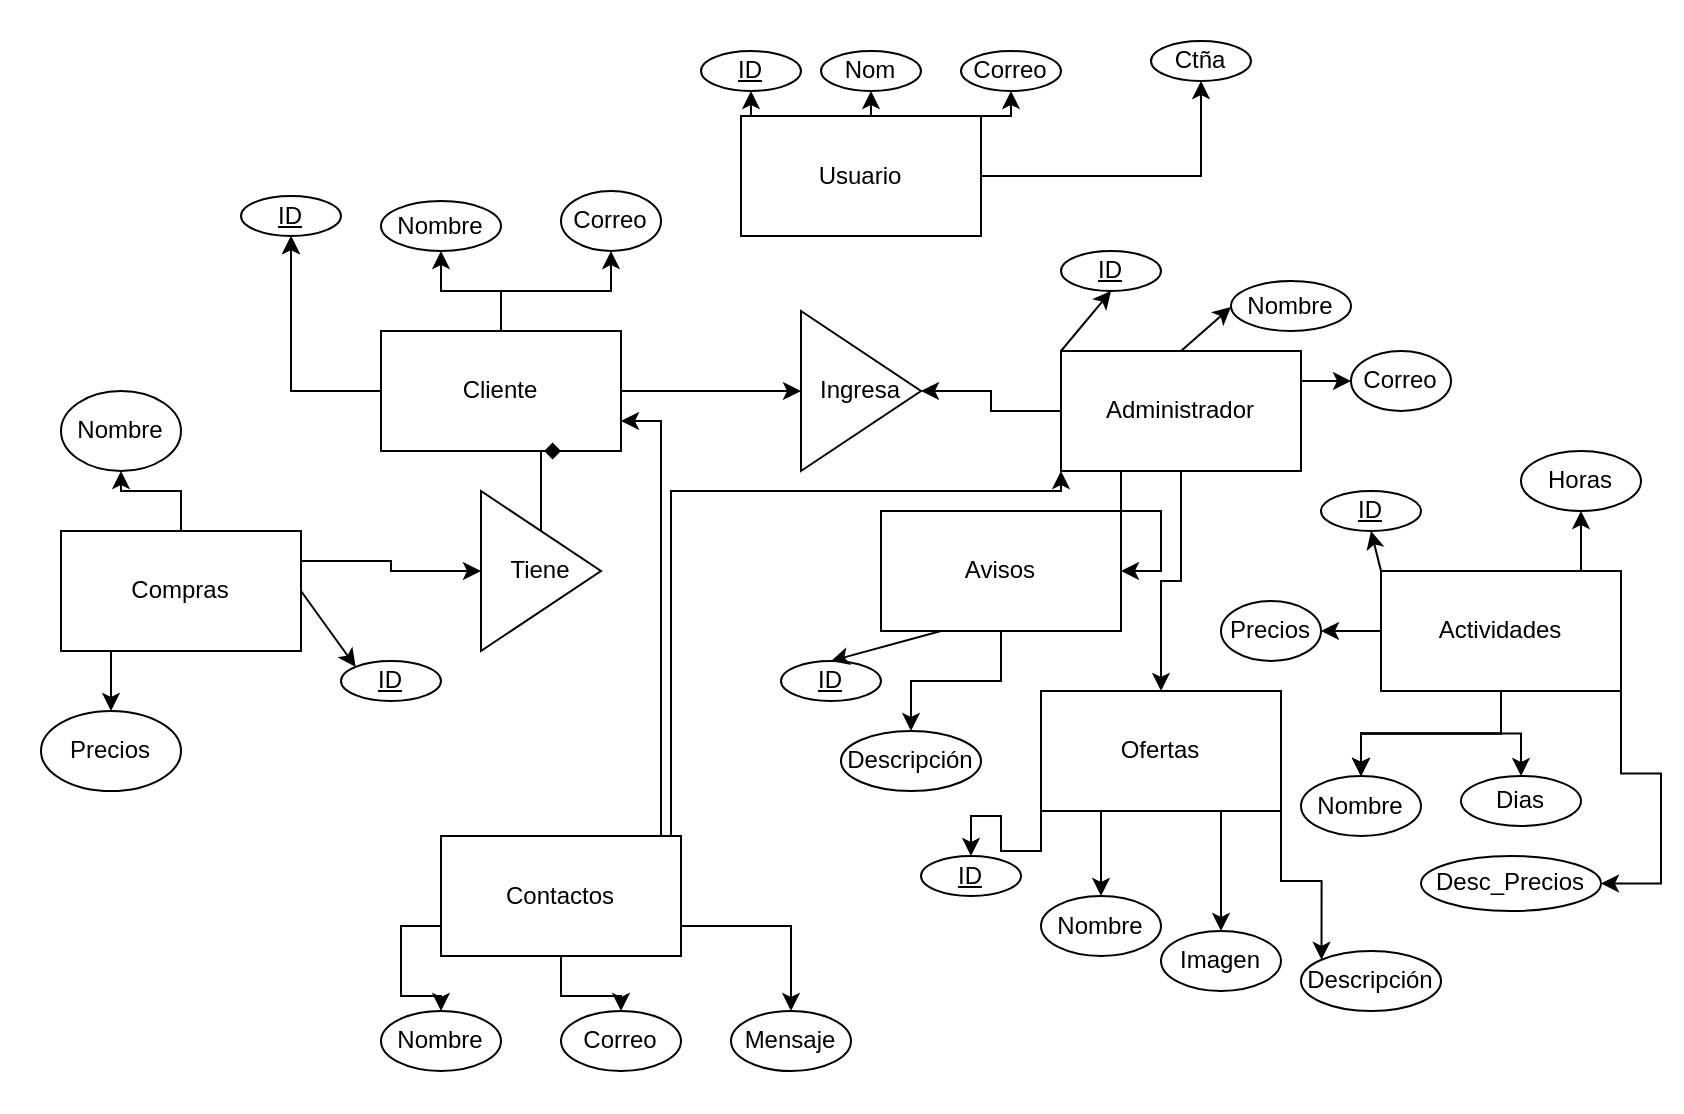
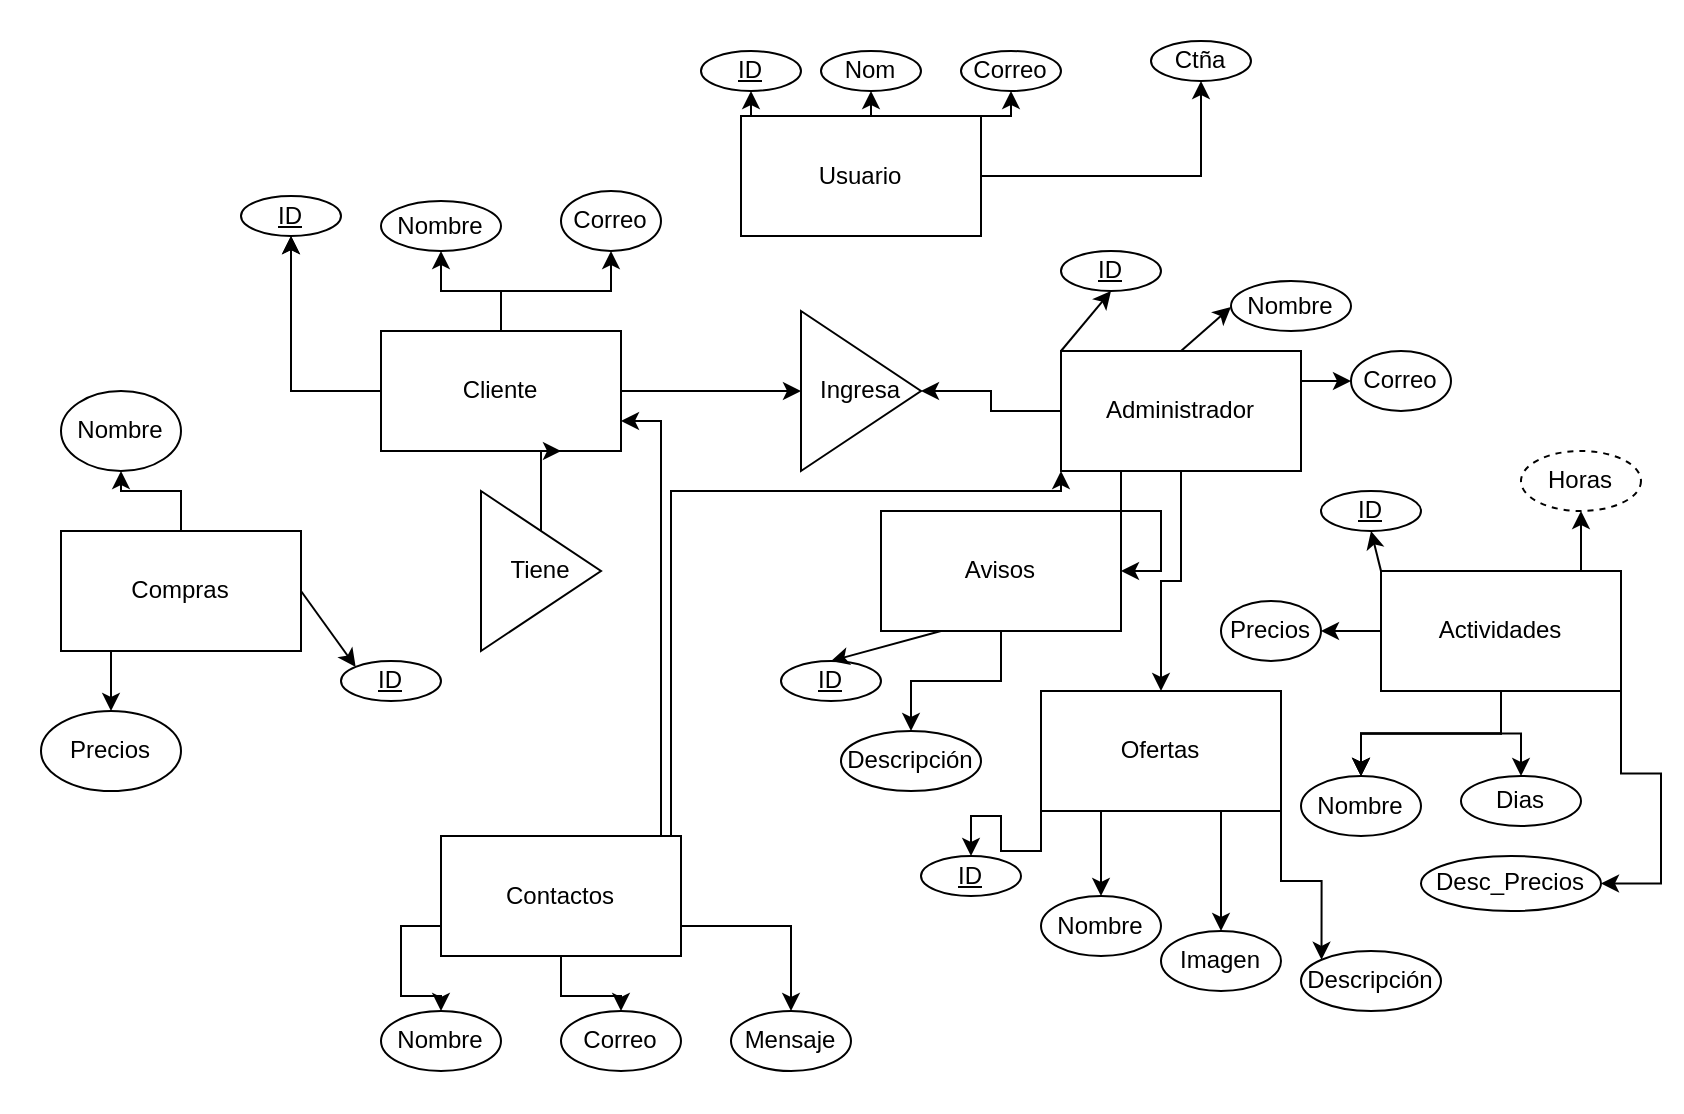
- <mxCell id="59" style="edgeStyle=orthogonalEdgeStyle;rounded=0;orthogonalLoop=1;jettySize=auto;html=1;exitX=0.5;exitY=0;exitDx=0;exitDy=0;entryX=0.75;entryY=1;entryDx=0;entryDy=0;endArrow=diamond;" edge="1" parent="1" source="60" target="12"><mxGeometry relative="1" as="geometry" /></mxCell>
+ <mxCell id="59" style="edgeStyle=orthogonalEdgeStyle;rounded=0;orthogonalLoop=1;jettySize=auto;html=1;exitX=0.5;exitY=0;exitDx=0;exitDy=0;entryX=0.75;entryY=1;entryDx=0;entryDy=0;" edge="1" parent="1" source="60" target="12"><mxGeometry relative="1" as="geometry" /></mxCell>
- <mxCell id="43" value="Horas" style="ellipse;whiteSpace=wrap;html=1;rounded=0;" parent="1" vertex="1"><mxGeometry x="760" y="225" width="60" height="30" as="geometry" /></mxCell>
+ <mxCell id="43" value="Horas" style="ellipse;whiteSpace=wrap;html=1;rounded=0;dashed=1;" parent="1" vertex="1"><mxGeometry x="760" y="225" width="60" height="30" as="geometry" /></mxCell>
- <mxCell id="33" style="edgeStyle=orthogonalEdgeStyle;rounded=0;orthogonalLoop=1;jettySize=auto;html=1;exitX=1;exitY=0.25;exitDx=0;exitDy=0;entryX=0;entryY=0.5;entryDx=0;entryDy=0;" parent="1" source="35" target="60" edge="1"><mxGeometry relative="1" as="geometry" /></mxCell>
